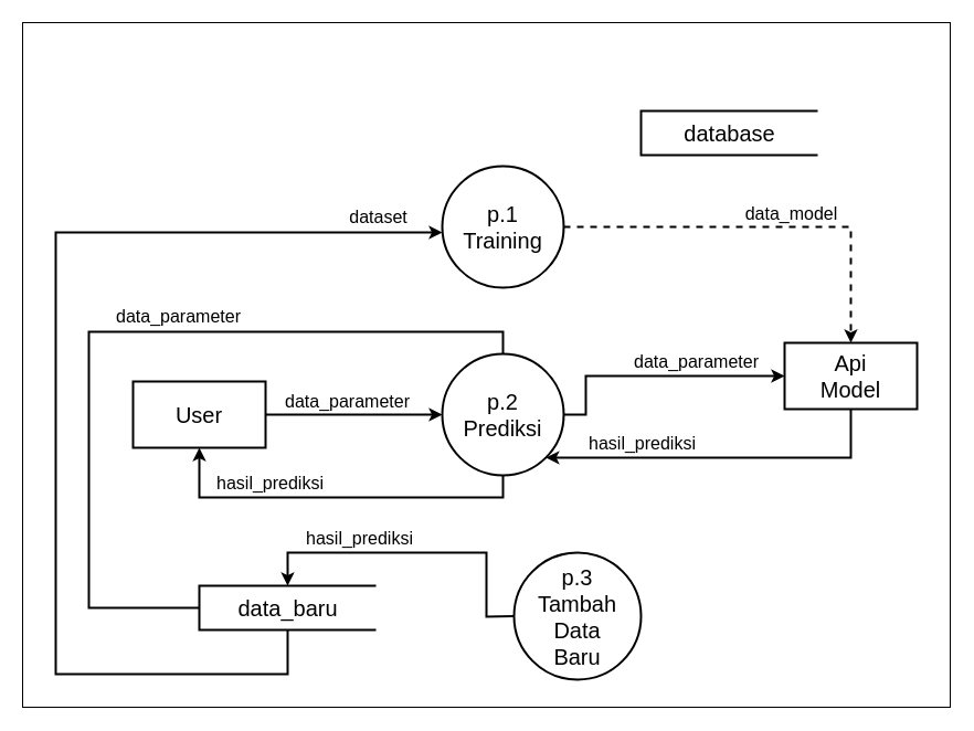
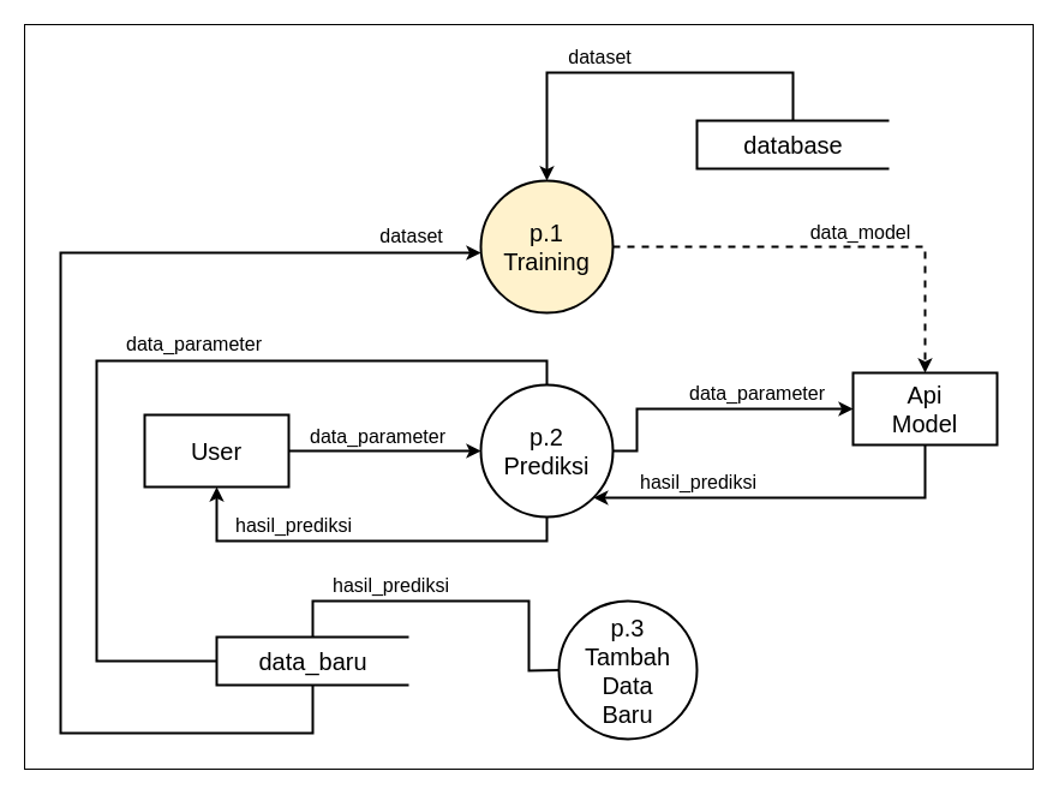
+ <mxCell id="11" value="" style="endArrow=classic;html=1;strokeWidth=2;exitX=0.5;exitY=0;exitDx=0;exitDy=0;exitPerimeter=0;entryX=0.5;entryY=0;entryDx=0;entryDy=0;rounded=0;" edge="1" parent="2" source="9" target="10"><mxGeometry width="50" height="50" relative="1" as="geometry"><mxPoint x="580" y="270" as="sourcePoint" /><mxPoint x="630" y="220" as="targetPoint" /><Array as="points"><mxPoint x="640" y="40" /><mxPoint x="435" y="40" /></Array></mxGeometry></mxCell>
+ <mxCell id="12" value="&lt;font style=&quot;font-size: 16px&quot;&gt;dataset&lt;/font&gt;" style="edgeLabel;html=1;align=center;verticalAlign=bottom;resizable=0;points=[];labelBackgroundColor=none;" vertex="1" connectable="0" parent="11"><mxGeometry x="0.105" y="-1" relative="1" as="geometry"><mxPoint x="-17" y="-1" as="offset" /></mxGeometry></mxCell>
- <mxCell id="10" value="&lt;font style=&quot;font-size: 20px&quot;&gt;p.1&lt;br&gt;Training&lt;br&gt;&lt;/font&gt;" style="ellipse;whiteSpace=wrap;html=1;aspect=fixed;strokeWidth=2;" vertex="1" parent="2"><mxGeometry x="380" y="130" width="110" height="110" as="geometry" /></mxCell>
+ <mxCell id="10" value="&lt;font style=&quot;font-size: 20px&quot;&gt;p.1&lt;br&gt;Training&lt;br&gt;&lt;/font&gt;" style="ellipse;whiteSpace=wrap;html=1;aspect=fixed;strokeWidth=2;fillColor=#fff2cc;" vertex="1" parent="2"><mxGeometry x="380" y="130" width="110" height="110" as="geometry" /></mxCell>
- <mxCell id="23" value="" style="endArrow=classic;html=1;strokeWidth=2;exitX=0;exitY=0.5;exitDx=0;exitDy=0;entryX=0.5;entryY=0;entryDx=0;entryDy=0;entryPerimeter=0;rounded=0;" edge="1" parent="2" source="5" target="8"><mxGeometry width="50" height="50" relative="1" as="geometry"><mxPoint x="440" y="510" as="sourcePoint" /><mxPoint x="490" y="460" as="targetPoint" /><Array as="points"><mxPoint x="420" y="538" /><mxPoint x="420" y="480" /><mxPoint x="240" y="480" /></Array></mxGeometry></mxCell>
+ <mxCell id="23" value="" style="endArrow=none;html=1;strokeWidth=2;exitX=0;exitY=0.5;exitDx=0;exitDy=0;entryX=0.5;entryY=0;entryDx=0;entryDy=0;entryPerimeter=0;rounded=0;" edge="1" parent="2" source="5" target="8"><mxGeometry width="50" height="50" relative="1" as="geometry"><mxPoint x="440" y="510" as="sourcePoint" /><mxPoint x="490" y="460" as="targetPoint" /><Array as="points"><mxPoint x="420" y="538" /><mxPoint x="420" y="480" /><mxPoint x="240" y="480" /></Array></mxGeometry></mxCell>
